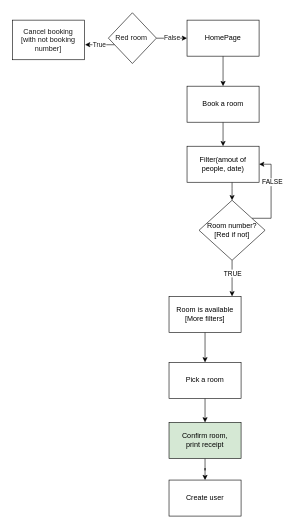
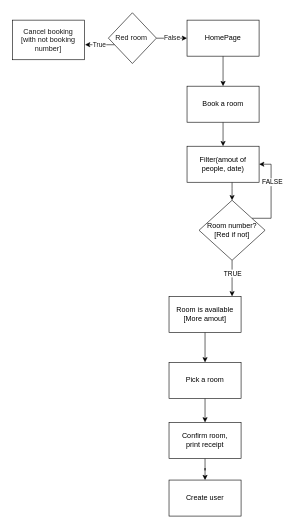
- <mxCell id="9" value="Room is available&lt;br&gt;[More filters]" style="rounded=0;whiteSpace=wrap;html=1;" vertex="1" parent="1"><mxGeometry x="281" y="493" width="120" height="60" as="geometry" /></mxCell>
+ <mxCell id="9" value="Room is available&lt;br&gt;[More amout]" style="rounded=0;whiteSpace=wrap;html=1;" vertex="1" parent="1"><mxGeometry x="281" y="493" width="120" height="60" as="geometry" /></mxCell>
- <mxCell id="18" value="Confirm room, print&amp;nbsp;&lt;span style=&quot;text-align: left&quot;&gt;receipt&lt;/span&gt;&lt;div id=&quot;KnM9nf&quot;&gt;&lt;span class=&quot;tw-menu-btn KTDgic hide-focus-ring&quot; id=&quot;tw-cst&quot; tabindex=&quot;0&quot;&gt;&lt;/span&gt;&lt;/div&gt;&lt;div class=&quot;QmZWSe&quot;&gt;&lt;div class=&quot;DHcWmd&quot;&gt;&lt;/div&gt;&lt;/div&gt;" style="rounded=0;whiteSpace=wrap;html=1;fillColor=#d5e8d4;" vertex="1" parent="1"><mxGeometry x="281" y="703" width="120" height="60" as="geometry" /></mxCell>
+ <mxCell id="18" value="Confirm room, print&amp;nbsp;&lt;span style=&quot;text-align: left&quot;&gt;receipt&lt;/span&gt;&lt;div id=&quot;KnM9nf&quot;&gt;&lt;span class=&quot;tw-menu-btn KTDgic hide-focus-ring&quot; id=&quot;tw-cst&quot; tabindex=&quot;0&quot;&gt;&lt;/span&gt;&lt;/div&gt;&lt;div class=&quot;QmZWSe&quot;&gt;&lt;div class=&quot;DHcWmd&quot;&gt;&lt;/div&gt;&lt;/div&gt;" style="rounded=0;whiteSpace=wrap;html=1;" vertex="1" parent="1"><mxGeometry x="281" y="703" width="120" height="60" as="geometry" /></mxCell>
